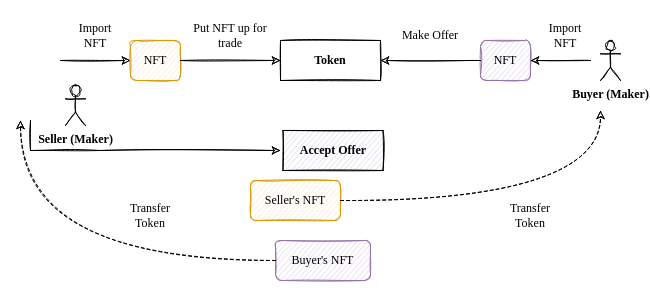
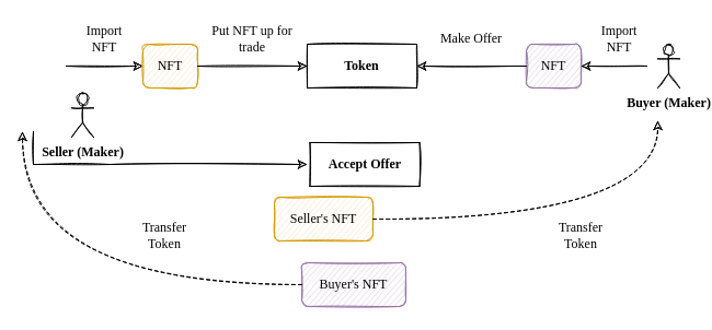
- <mxCell id="17" value="Accept Offer" style="rounded=0;whiteSpace=wrap;html=1;sketch=1;fontFamily=Comic Sans MS;fontStyle=1;fillColor=#e1d5e7;" vertex="1" parent="1"><mxGeometry x="282.5" y="130" width="100" height="40" as="geometry" /></mxCell>
+ <mxCell id="17" value="Accept Offer" style="rounded=0;whiteSpace=wrap;html=1;sketch=1;fontFamily=Comic Sans MS;fontStyle=1" vertex="1" parent="1"><mxGeometry x="282.5" y="130" width="100" height="40" as="geometry" /></mxCell>
